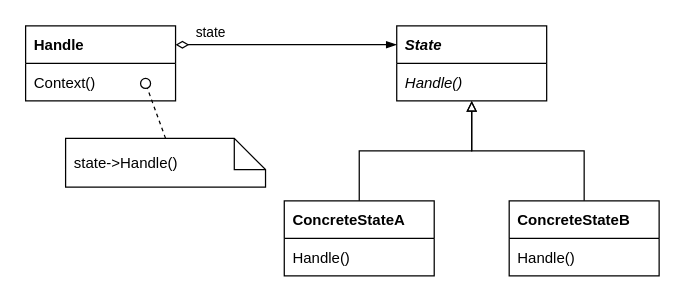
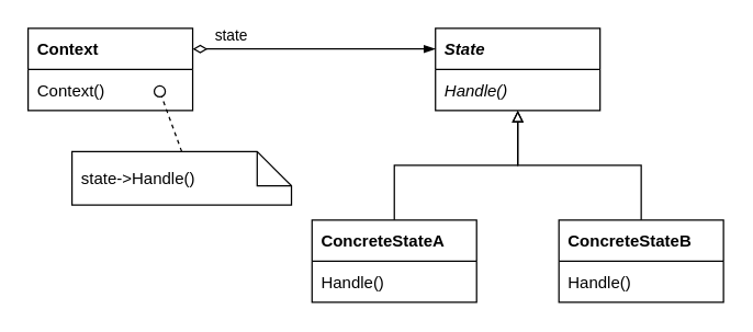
- <mxCell id="2" value="Handle" style="swimlane;fontStyle=1;childLayout=stackLayout;horizontal=1;startSize=30;fillColor=none;horizontalStack=0;resizeParent=1;resizeParentMax=0;resizeLast=0;collapsible=0;marginBottom=0;fontSize=12;swimlaneHead=1;swimlaneBody=1;connectable=1;allowArrows=1;dropTarget=1;align=left;spacingLeft=5;" parent="1" vertex="1"><mxGeometry x="20" y="20" width="120" height="60" as="geometry"><mxRectangle x="245" y="370" width="90" height="26" as="alternateBounds" /></mxGeometry></mxCell>
+ <mxCell id="2" value="Context" style="swimlane;fontStyle=1;childLayout=stackLayout;horizontal=1;startSize=30;fillColor=none;horizontalStack=0;resizeParent=1;resizeParentMax=0;resizeLast=0;collapsible=0;marginBottom=0;fontSize=12;swimlaneHead=1;swimlaneBody=1;connectable=1;allowArrows=1;dropTarget=1;align=left;spacingLeft=5;" parent="1" vertex="1"><mxGeometry x="20" y="20" width="120" height="60" as="geometry"><mxRectangle x="245" y="370" width="90" height="26" as="alternateBounds" /></mxGeometry></mxCell>
